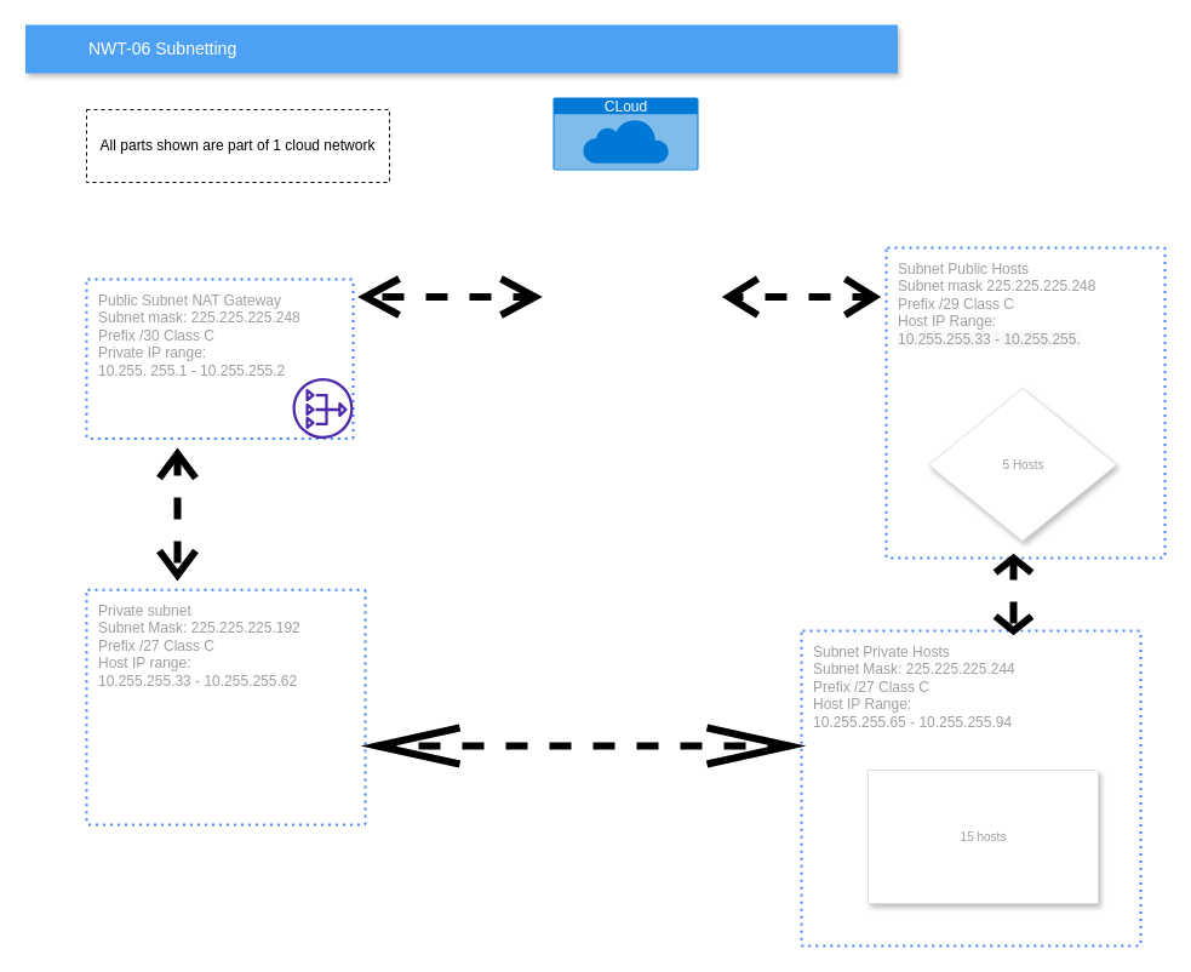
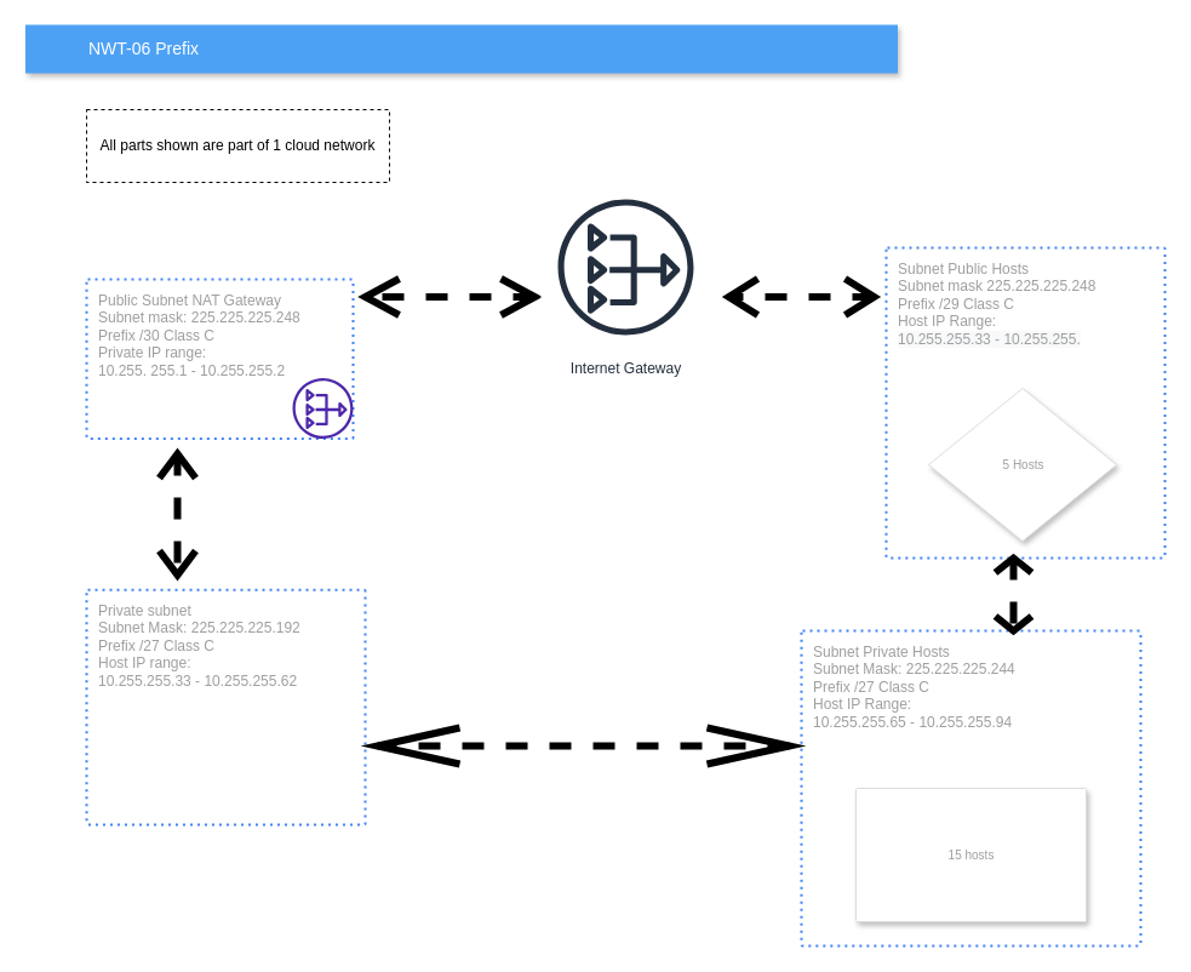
- <mxCell id="3" value="NWT-06 Subnetting" style="fillColor=#4DA1F5;strokeColor=none;shadow=1;gradientColor=none;fontSize=14;align=left;spacingLeft=50;fontColor=#ffffff;html=1;" parent="1" vertex="1"><mxGeometry x="20.5" y="20" width="720" height="40" as="geometry" /></mxCell>
+ <mxCell id="3" value="NWT-06 Prefix" style="fillColor=#4DA1F5;strokeColor=none;shadow=1;gradientColor=none;fontSize=14;align=left;spacingLeft=50;fontColor=#ffffff;html=1;" parent="1" vertex="1"><mxGeometry x="20.5" y="20" width="720" height="40" as="geometry" /></mxCell>
- <mxCell id="6" value="CLoud" style="html=1;strokeColor=none;fillColor=#0079D6;labelPosition=center;verticalLabelPosition=middle;verticalAlign=top;align=center;fontSize=12;outlineConnect=0;spacingTop=-6;fontColor=#FFFFFF;sketch=0;shape=mxgraph.sitemap.cloud;" parent="1" vertex="1"><mxGeometry x="456" y="80" width="120" height="60" as="geometry" /></mxCell>
+ <mxCell id="16" value="Internet Gateway&lt;br&gt;" style="sketch=0;outlineConnect=0;fontColor=#232F3E;gradientColor=none;strokeColor=#232F3E;fillColor=#ffffff;dashed=0;verticalLabelPosition=bottom;verticalAlign=top;align=center;html=1;fontSize=12;fontStyle=0;aspect=fixed;shape=mxgraph.aws4.resourceIcon;resIcon=mxgraph.aws4.nat_gateway;" parent="1" vertex="1"><mxGeometry x="446" y="150" width="140" height="140" as="geometry" /></mxCell>
- <mxCell id="10" value="15 hosts" style="strokeColor=#dddddd;fillColor=#ffffff;shadow=1;strokeWidth=1;rounded=1;absoluteArcSize=1;arcSize=2;fontSize=10;fontColor=#9E9E9E;align=center;html=1;" parent="1" vertex="1"><mxGeometry x="716" y="635" width="190" height="110" as="geometry" /></mxCell>
+ <mxCell id="10" value="15 hosts" style="strokeColor=#dddddd;fillColor=#ffffff;shadow=1;strokeWidth=1;rounded=1;absoluteArcSize=1;arcSize=2;fontSize=10;fontColor=#9E9E9E;align=center;html=1;" parent="1" vertex="1"><mxGeometry x="706" y="650" width="190" height="110" as="geometry" /></mxCell>
